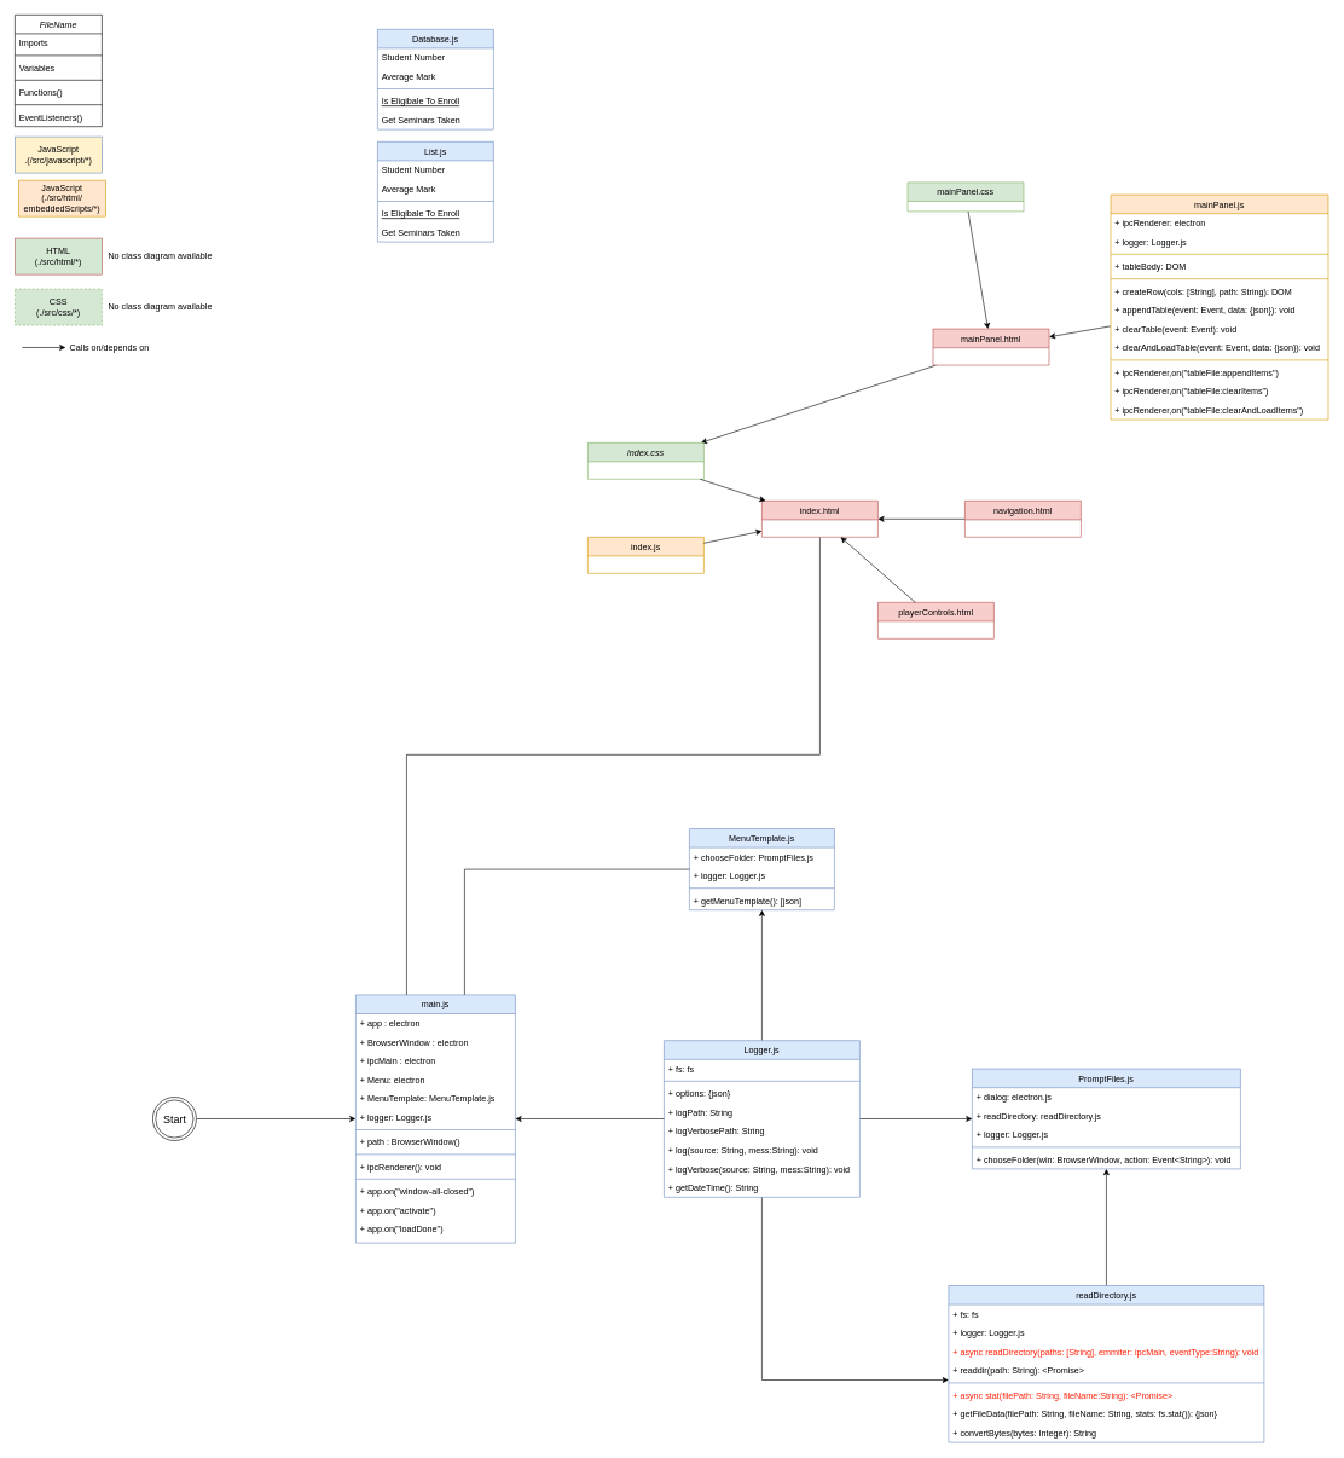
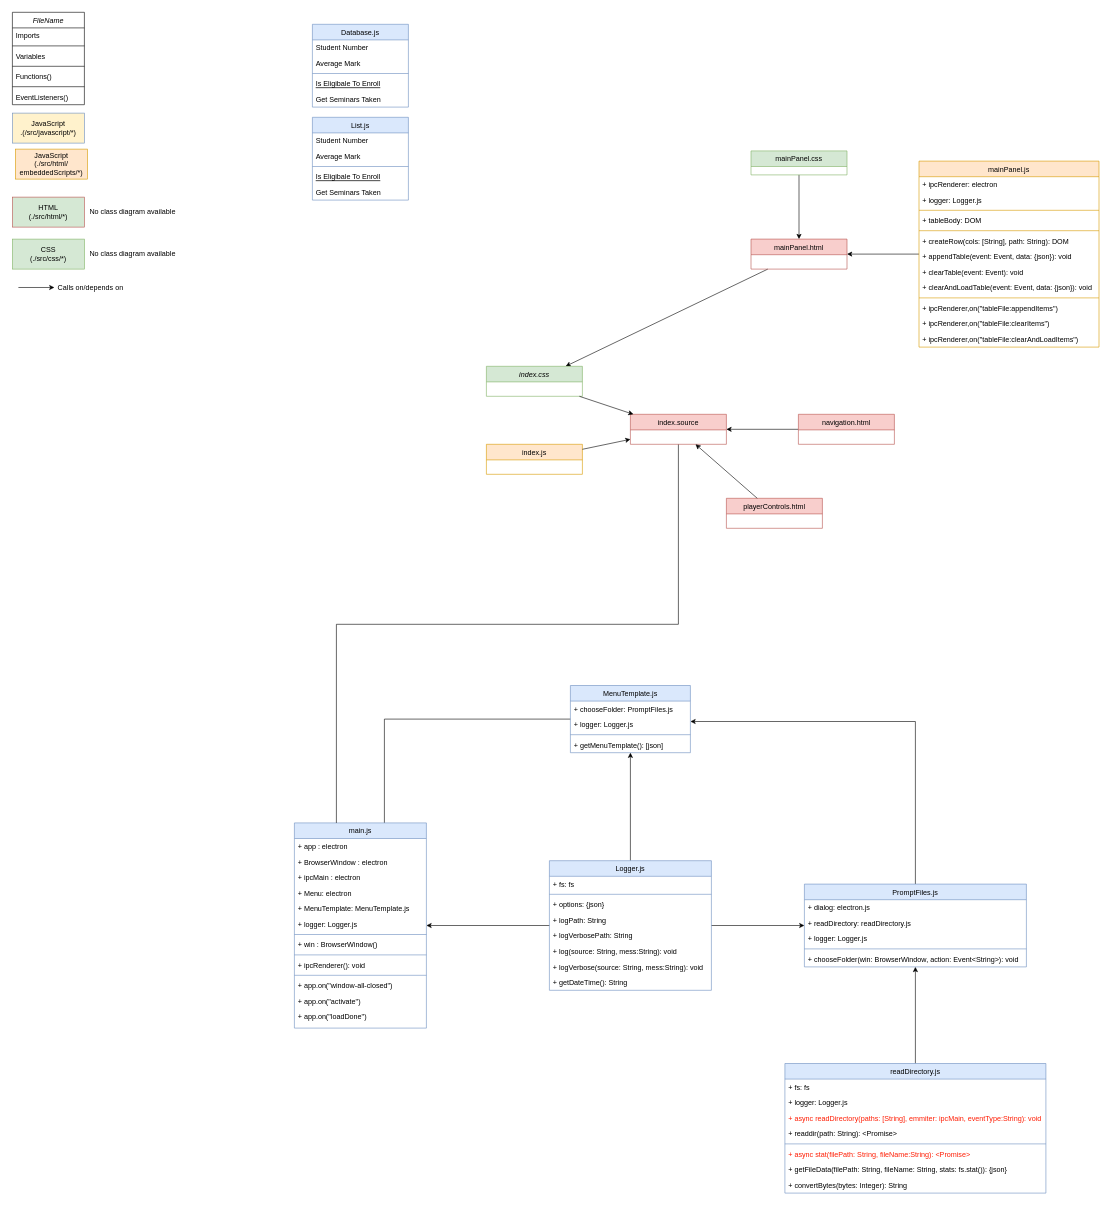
- <mxCell id="12" value="CSS&lt;br&gt;(./src/css/*)" style="rounded=0;whiteSpace=wrap;html=1;fillColor=#d5e8d4;strokeColor=#82b366;dashed=1;" parent="1" vertex="1"><mxGeometry x="20" y="398" width="120" height="50" as="geometry" /></mxCell>
+ <mxCell id="12" value="CSS&lt;br&gt;(./src/css/*)" style="rounded=0;whiteSpace=wrap;html=1;fillColor=#d5e8d4;strokeColor=#82b366;" parent="1" vertex="1"><mxGeometry x="20" y="398" width="120" height="50" as="geometry" /></mxCell>
- <mxCell id="84" value="mainPanel.html" style="swimlane;fontStyle=0;align=center;verticalAlign=top;childLayout=stackLayout;horizontal=1;startSize=26;horizontalStack=0;resizeParent=1;resizeLast=0;collapsible=1;marginBottom=0;rounded=0;shadow=0;strokeWidth=1;fillColor=#f8cecc;strokeColor=#b85450;" parent="1" vertex="1"><mxGeometry x="1286" y="453" width="160" height="50" as="geometry"><mxRectangle x="120" y="360" width="160" height="26" as="alternateBounds" /></mxGeometry></mxCell>
+ <mxCell id="84" value="mainPanel.html" style="swimlane;fontStyle=0;align=center;verticalAlign=top;childLayout=stackLayout;horizontal=1;startSize=26;horizontalStack=0;resizeParent=1;resizeLast=0;collapsible=1;marginBottom=0;rounded=0;shadow=0;strokeWidth=1;fillColor=#f8cecc;strokeColor=#b85450;" parent="1" vertex="1"><mxGeometry x="1251" y="398" width="160" height="50" as="geometry"><mxRectangle x="120" y="360" width="160" height="26" as="alternateBounds" /></mxGeometry></mxCell>
- <mxCell id="79" value="index.html" style="swimlane;fontStyle=0;align=center;verticalAlign=top;childLayout=stackLayout;horizontal=1;startSize=26;horizontalStack=0;resizeParent=1;resizeLast=0;collapsible=1;marginBottom=0;rounded=0;shadow=0;strokeWidth=1;fillColor=#f8cecc;strokeColor=#b85450;" parent="1" vertex="1"><mxGeometry x="1050" y="690" width="160" height="50" as="geometry"><mxRectangle x="120" y="360" width="160" height="26" as="alternateBounds" /></mxGeometry></mxCell>
+ <mxCell id="79" value="index.source" style="swimlane;fontStyle=0;align=center;verticalAlign=top;childLayout=stackLayout;horizontal=1;startSize=26;horizontalStack=0;resizeParent=1;resizeLast=0;collapsible=1;marginBottom=0;rounded=0;shadow=0;strokeWidth=1;fillColor=#f8cecc;strokeColor=#b85450;" parent="1" vertex="1"><mxGeometry x="1050" y="690" width="160" height="50" as="geometry"><mxRectangle x="120" y="360" width="160" height="26" as="alternateBounds" /></mxGeometry></mxCell>
+ <mxCell id="40" style="edgeStyle=orthogonalEdgeStyle;rounded=0;orthogonalLoop=1;jettySize=auto;html=1;" edge="1" parent="1" source="72" target="43"><mxGeometry relative="1" as="geometry"><Array as="points"><mxPoint x="1525" y="1202" /></Array></mxGeometry></mxCell>
- <mxCell id="33" value="&lt;font style=&quot;font-size: 15px&quot;&gt;Start&lt;/font&gt;" style="ellipse;shape=doubleEllipse;html=1;dashed=0;whitespace=wrap;aspect=fixed;" parent="1" vertex="1"><mxGeometry x="210" y="1512" width="60" height="60" as="geometry" /></mxCell>
- <mxCell id="14" style="edgeStyle=orthogonalEdgeStyle;rounded=0;orthogonalLoop=1;jettySize=auto;html=1;" parent="1" source="33" target="57" edge="1"><mxGeometry relative="1" as="geometry" /></mxCell>
- <mxCell id="65" value="+ path : BrowserWindow()" style="text;align=left;verticalAlign=top;spacingLeft=4;spacingRight=4;overflow=hidden;rotatable=0;points=[[0,0.5],[1,0.5]];portConstraint=eastwest;fontStyle=0" parent="57" vertex="1"><mxGeometry y="190" width="220" height="26" as="geometry" /></mxCell>
+ <mxCell id="65" value="+ win : BrowserWindow()" style="text;align=left;verticalAlign=top;spacingLeft=4;spacingRight=4;overflow=hidden;rotatable=0;points=[[0,0.5],[1,0.5]];portConstraint=eastwest;fontStyle=0" parent="57" vertex="1"><mxGeometry y="190" width="220" height="26" as="geometry" /></mxCell>
- <mxCell id="41" style="edgeStyle=orthogonalEdgeStyle;rounded=0;orthogonalLoop=1;jettySize=auto;html=1;fontColor=#FF1C03;" edge="1" parent="1" source="48" target="100"><mxGeometry relative="1" as="geometry"><Array as="points"><mxPoint x="1050" y="1902" /></Array></mxGeometry></mxCell>
